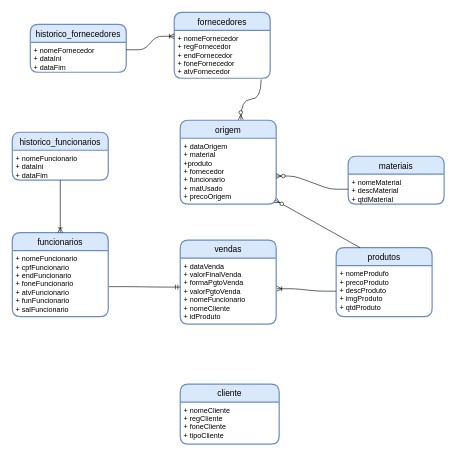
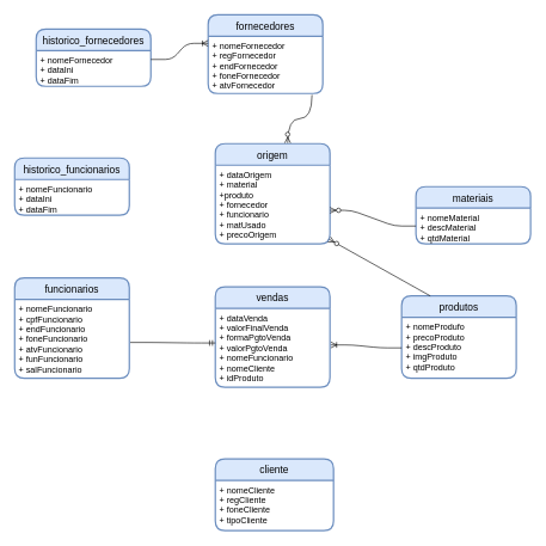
- <mxCell id="26" value="" style="fontSize=12;html=1;endArrow=ERoneToMany;entryX=0.5;entryY=0;entryDx=0;entryDy=0;exitX=0.5;exitY=1;exitDx=0;exitDy=0;" parent="1" source="17" target="2" edge="1"><mxGeometry width="100" height="100" relative="1" as="geometry"><mxPoint x="60" y="310" as="sourcePoint" /><mxPoint x="100" y="380" as="targetPoint" /></mxGeometry></mxCell>
